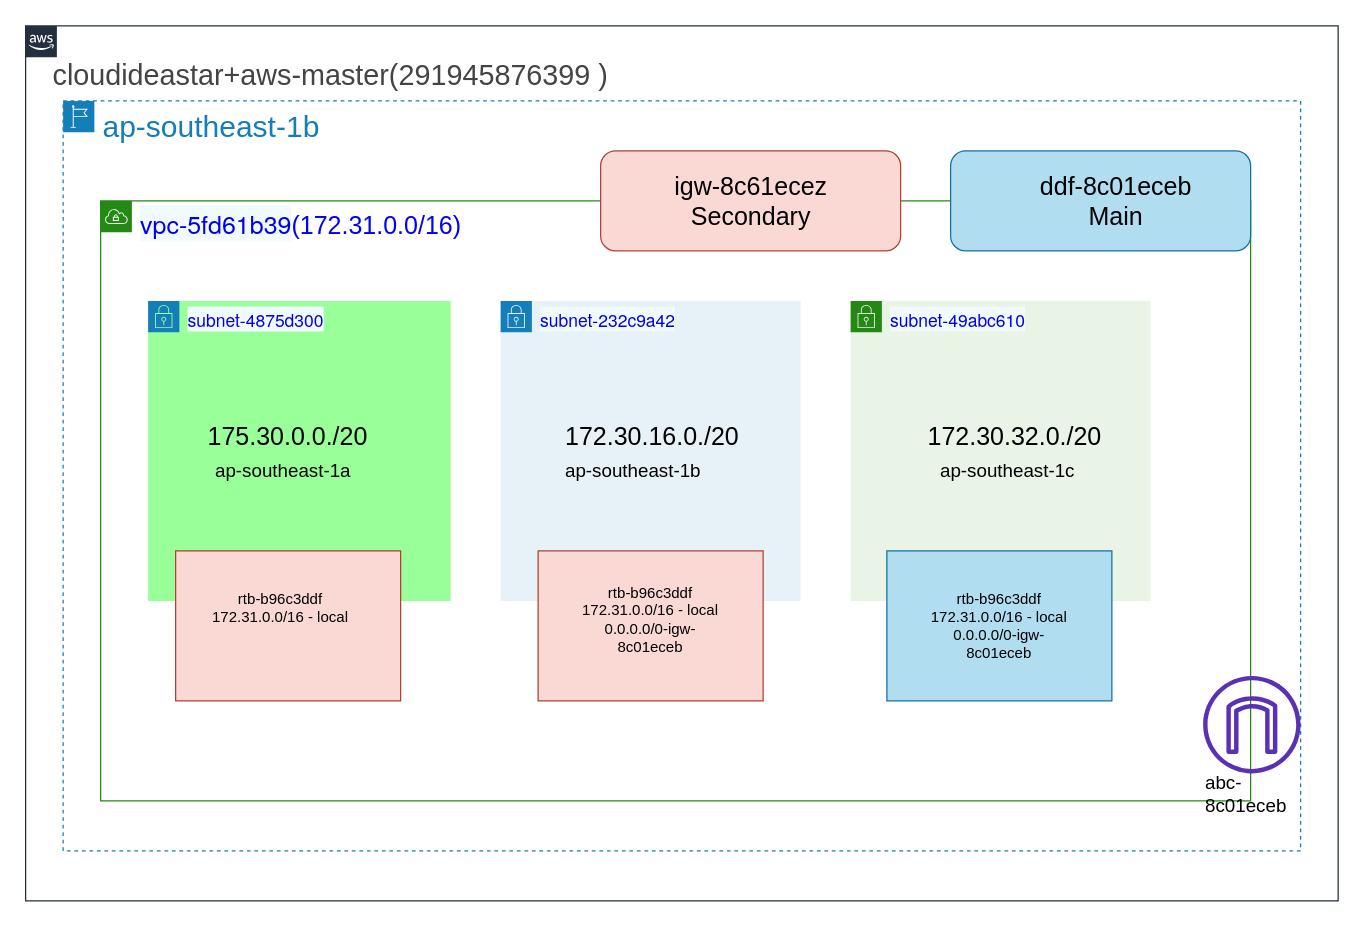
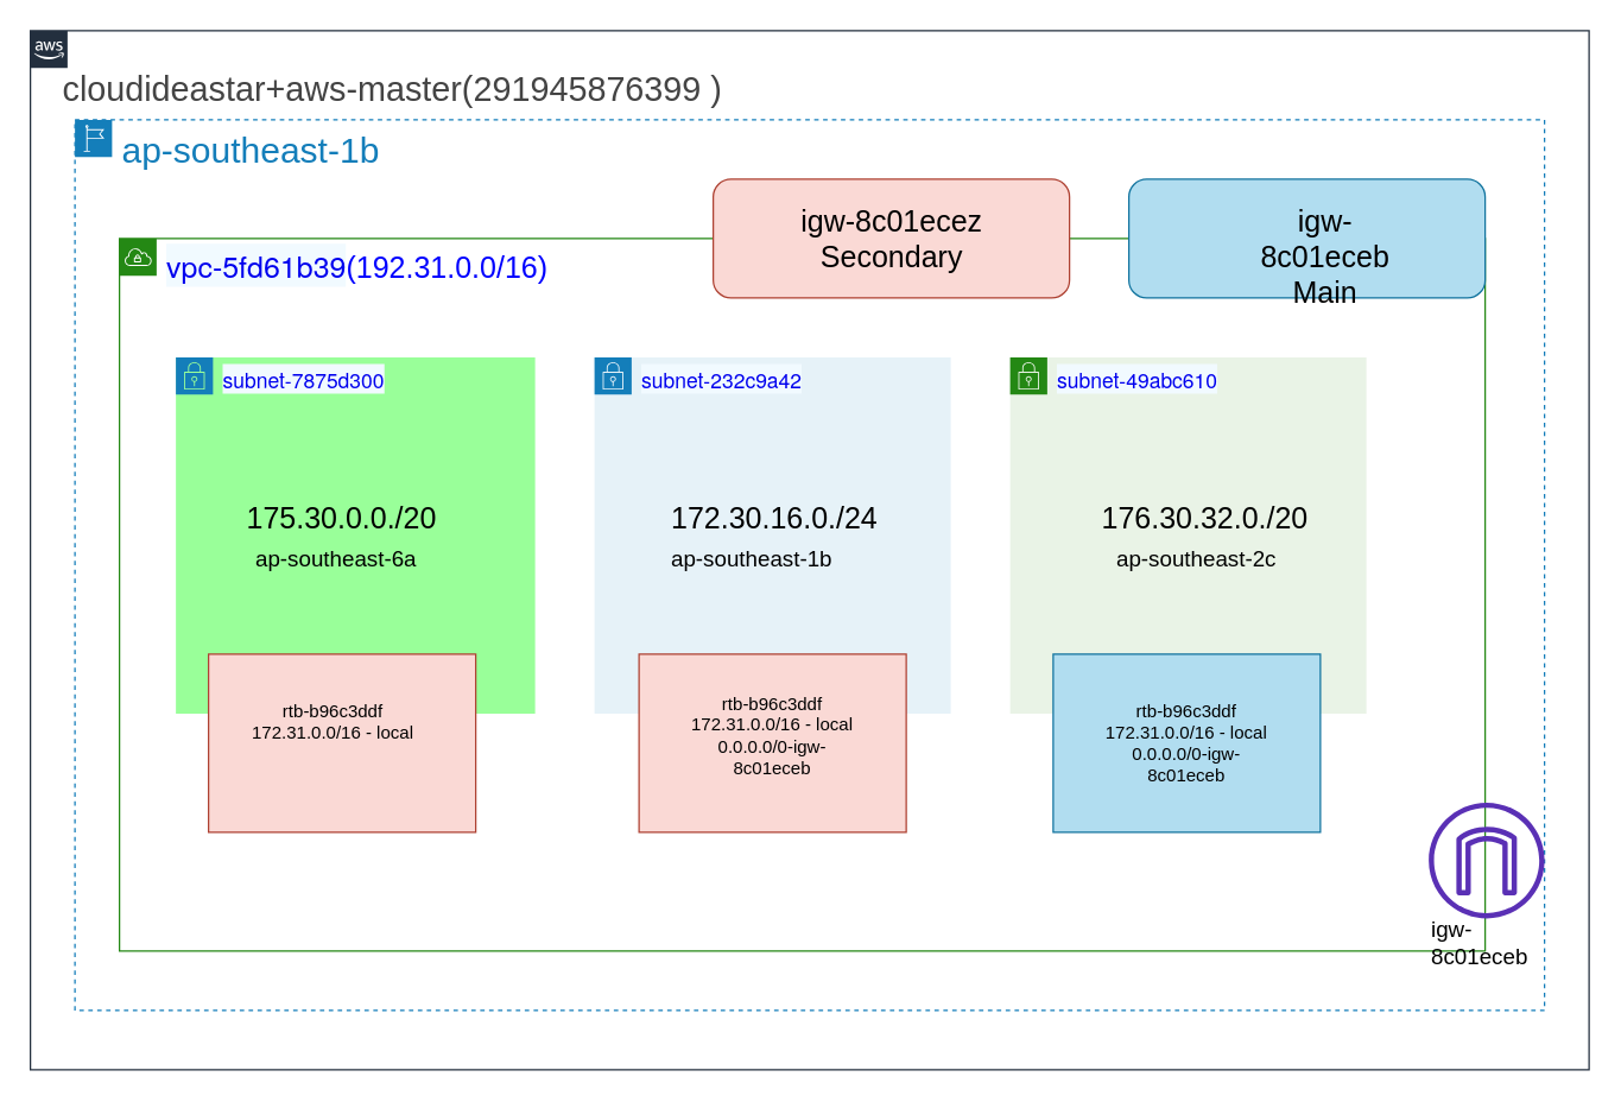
- <mxCell id="23" value="&lt;div align=&quot;center&quot;&gt;&lt;font style=&quot;font-size: 20px&quot;&gt;ddf-8c01eceb Main&lt;br&gt;&lt;/font&gt;&lt;/div&gt;&lt;div align=&quot;center&quot;&gt;&lt;br&gt;&lt;/div&gt;" style="text;whiteSpace=wrap;html=1;align=center;" parent="1" vertex="1"><mxGeometry x="830" y="130" width="125" height="60" as="geometry" /></mxCell>
+ <mxCell id="23" value="&lt;div align=&quot;center&quot;&gt;&lt;font style=&quot;font-size: 20px&quot;&gt;igw-8c01eceb Main&lt;br&gt;&lt;/font&gt;&lt;/div&gt;&lt;div align=&quot;center&quot;&gt;&lt;br&gt;&lt;/div&gt;" style="text;whiteSpace=wrap;html=1;align=center;" parent="1" vertex="1"><mxGeometry x="830" y="130" width="125" height="60" as="geometry" /></mxCell>
- <mxCell id="24" value="&lt;div align=&quot;center&quot;&gt;&lt;font style=&quot;font-size: 20px&quot;&gt;igw-8c61ecez Secondary&lt;br&gt;&lt;/font&gt;&lt;/div&gt;&lt;div align=&quot;center&quot;&gt;&lt;br&gt;&lt;/div&gt;" style="text;whiteSpace=wrap;html=1;align=center;" parent="1" vertex="1"><mxGeometry x="537.5" y="130" width="125" height="60" as="geometry" /></mxCell>
+ <mxCell id="24" value="&lt;div align=&quot;center&quot;&gt;&lt;font style=&quot;font-size: 20px&quot;&gt;igw-8c01ecez Secondary&lt;br&gt;&lt;/font&gt;&lt;/div&gt;&lt;div align=&quot;center&quot;&gt;&lt;br&gt;&lt;/div&gt;" style="text;whiteSpace=wrap;html=1;align=center;" parent="1" vertex="1"><mxGeometry x="537.5" y="130" width="125" height="60" as="geometry" /></mxCell>
- <mxCell id="4" value="&lt;font style=&quot;font-size: 20px&quot; color=&quot;#0000FF&quot;&gt;&lt;font style=&quot;font-size: 20px&quot;&gt;&lt;a href=&quot;https://ap-southeast-1.console.aws.amazon.com/vpc/home?region=ap-southeast-1#vpcs:VpcId=vpc-5fd61b39&quot; target=&quot;_top&quot; class=&quot;&quot; style=&quot;background-color: rgb(241 , 250 , 255) ; text-decoration: none ; font-family: &amp;#34;amazon ember&amp;#34; , &amp;#34;helvetica neue&amp;#34; , &amp;#34;roboto&amp;#34; , &amp;#34;arial&amp;#34; , sans-serif ; font-style: normal ; font-weight: 400 ; letter-spacing: normal ; text-indent: 0px ; text-transform: none ; word-spacing: 0px&quot;&gt;vpc-5fd61b39&lt;/a&gt;(172.31.0.0/16)&lt;/font&gt;&lt;/font&gt;" style="points=[[0,0],[0.25,0],[0.5,0],[0.75,0],[1,0],[1,0.25],[1,0.5],[1,0.75],[1,1],[0.75,1],[0.5,1],[0.25,1],[0,1],[0,0.75],[0,0.5],[0,0.25]];outlineConnect=0;gradientColor=none;html=1;whiteSpace=wrap;fontSize=12;fontStyle=0;shape=mxgraph.aws4.group;grIcon=mxgraph.aws4.group_vpc;strokeColor=#248814;fillColor=none;verticalAlign=top;align=left;spacingLeft=30;fontColor=#AAB7B8;dashed=0;" parent="1" vertex="1"><mxGeometry x="80" y="160" width="920" height="480" as="geometry" /></mxCell>
+ <mxCell id="4" value="&lt;font style=&quot;font-size: 20px&quot; color=&quot;#0000FF&quot;&gt;&lt;font style=&quot;font-size: 20px&quot;&gt;&lt;a href=&quot;https://ap-southeast-1.console.aws.amazon.com/vpc/home?region=ap-southeast-1#vpcs:VpcId=vpc-5fd61b39&quot; target=&quot;_top&quot; class=&quot;&quot; style=&quot;background-color: rgb(241 , 250 , 255) ; text-decoration: none ; font-family: &amp;#34;amazon ember&amp;#34; , &amp;#34;helvetica neue&amp;#34; , &amp;#34;roboto&amp;#34; , &amp;#34;arial&amp;#34; , sans-serif ; font-style: normal ; font-weight: 400 ; letter-spacing: normal ; text-indent: 0px ; text-transform: none ; word-spacing: 0px&quot;&gt;vpc-5fd61b39&lt;/a&gt;(192.31.0.0/16)&lt;/font&gt;&lt;/font&gt;" style="points=[[0,0],[0.25,0],[0.5,0],[0.75,0],[1,0],[1,0.25],[1,0.5],[1,0.75],[1,1],[0.75,1],[0.5,1],[0.25,1],[0,1],[0,0.75],[0,0.5],[0,0.25]];outlineConnect=0;gradientColor=none;html=1;whiteSpace=wrap;fontSize=12;fontStyle=0;shape=mxgraph.aws4.group;grIcon=mxgraph.aws4.group_vpc;strokeColor=#248814;fillColor=none;verticalAlign=top;align=left;spacingLeft=30;fontColor=#AAB7B8;dashed=0;" parent="1" vertex="1"><mxGeometry x="80" y="160" width="920" height="480" as="geometry" /></mxCell>
- <mxCell id="5" value="&lt;a href=&quot;https://ap-southeast-1.console.aws.amazon.com/vpc/home?region=ap-southeast-1#SubnetDetails:subnetId=subnet-4875d300&quot; target=&quot;_top&quot; style=&quot;text-decoration: none ; font-family: &amp;#34;amazon ember&amp;#34; , &amp;#34;helvetica neue&amp;#34; , &amp;#34;roboto&amp;#34; , &amp;#34;arial&amp;#34; , sans-serif ; font-size: 14px ; font-style: normal ; font-weight: 400 ; letter-spacing: normal ; text-indent: 0px ; text-transform: none ; word-spacing: 0px ; background-color: rgb(241 , 250 , 255)&quot;&gt;subnet-4875d300&lt;/a&gt;" style="points=[[0,0],[0.25,0],[0.5,0],[0.75,0],[1,0],[1,0.25],[1,0.5],[1,0.75],[1,1],[0.75,1],[0.5,1],[0.25,1],[0,1],[0,0.75],[0,0.5],[0,0.25]];outlineConnect=0;gradientColor=none;html=1;whiteSpace=wrap;fontSize=12;fontStyle=0;shape=mxgraph.aws4.group;grIcon=mxgraph.aws4.group_security_group;grStroke=0;strokeColor=#147EBA;verticalAlign=top;align=left;spacingLeft=30;fontColor=#147EBA;dashed=0;fillColor=#99FF99;" parent="1" vertex="1"><mxGeometry x="118" y="240" width="242" height="240" as="geometry" /></mxCell>
+ <mxCell id="5" value="&lt;a href=&quot;https://ap-southeast-1.console.aws.amazon.com/vpc/home?region=ap-southeast-1#SubnetDetails:subnetId=subnet-4875d300&quot; target=&quot;_top&quot; style=&quot;text-decoration: none ; font-family: &amp;#34;amazon ember&amp;#34; , &amp;#34;helvetica neue&amp;#34; , &amp;#34;roboto&amp;#34; , &amp;#34;arial&amp;#34; , sans-serif ; font-size: 14px ; font-style: normal ; font-weight: 400 ; letter-spacing: normal ; text-indent: 0px ; text-transform: none ; word-spacing: 0px ; background-color: rgb(241 , 250 , 255)&quot;&gt;subnet-7875d300&lt;/a&gt;" style="points=[[0,0],[0.25,0],[0.5,0],[0.75,0],[1,0],[1,0.25],[1,0.5],[1,0.75],[1,1],[0.75,1],[0.5,1],[0.25,1],[0,1],[0,0.75],[0,0.5],[0,0.25]];outlineConnect=0;gradientColor=none;html=1;whiteSpace=wrap;fontSize=12;fontStyle=0;shape=mxgraph.aws4.group;grIcon=mxgraph.aws4.group_security_group;grStroke=0;strokeColor=#147EBA;verticalAlign=top;align=left;spacingLeft=30;fontColor=#147EBA;dashed=0;fillColor=#99FF99;" parent="1" vertex="1"><mxGeometry x="118" y="240" width="242" height="240" as="geometry" /></mxCell>
- <mxCell id="14" value="&lt;font style=&quot;font-size: 20px&quot;&gt;172.30.16.0./20&lt;/font&gt;" style="text;whiteSpace=wrap;html=1;" parent="1" vertex="1"><mxGeometry x="450" y="330" width="140" height="30" as="geometry" /></mxCell>
+ <mxCell id="14" value="&lt;font style=&quot;font-size: 20px&quot;&gt;172.30.16.0./24&lt;/font&gt;" style="text;whiteSpace=wrap;html=1;" parent="1" vertex="1"><mxGeometry x="450" y="330" width="140" height="30" as="geometry" /></mxCell>
- <mxCell id="16" value="&lt;font style=&quot;font-size: 20px&quot;&gt;172.30.32.0./20&lt;/font&gt;" style="text;whiteSpace=wrap;html=1;" parent="1" vertex="1"><mxGeometry x="740" y="330" width="140" height="30" as="geometry" /></mxCell>
+ <mxCell id="16" value="&lt;font style=&quot;font-size: 20px&quot;&gt;176.30.32.0./20&lt;/font&gt;" style="text;whiteSpace=wrap;html=1;" parent="1" vertex="1"><mxGeometry x="740" y="330" width="140" height="30" as="geometry" /></mxCell>
- <mxCell id="18" value="&lt;font style=&quot;font-size: 15px&quot;&gt;ap-southeast-1a&lt;br&gt;&lt;/font&gt;" style="text;whiteSpace=wrap;html=1;" parent="1" vertex="1"><mxGeometry x="170" y="360" width="120" height="20" as="geometry" /></mxCell>
+ <mxCell id="18" value="&lt;font style=&quot;font-size: 15px&quot;&gt;ap-southeast-6a&lt;br&gt;&lt;/font&gt;" style="text;whiteSpace=wrap;html=1;" parent="1" vertex="1"><mxGeometry x="170" y="360" width="120" height="20" as="geometry" /></mxCell>
- <mxCell id="17" value="&lt;font style=&quot;font-size: 15px&quot;&gt;ap-southeast-1c&lt;/font&gt;" style="text;whiteSpace=wrap;html=1;" parent="1" vertex="1"><mxGeometry x="750" y="360" width="120" height="20" as="geometry" /></mxCell>
+ <mxCell id="17" value="&lt;font style=&quot;font-size: 15px&quot;&gt;ap-southeast-2c&lt;/font&gt;" style="text;whiteSpace=wrap;html=1;" parent="1" vertex="1"><mxGeometry x="750" y="360" width="120" height="20" as="geometry" /></mxCell>
- <mxCell id="22" value="&lt;font style=&quot;font-size: 15px&quot;&gt;abc-8c01eceb&lt;/font&gt;" style="text;whiteSpace=wrap;html=1;" parent="1" vertex="1"><mxGeometry x="962" y="610" width="90" height="20" as="geometry" /></mxCell>
+ <mxCell id="22" value="&lt;font style=&quot;font-size: 15px&quot;&gt;igw-8c01eceb&lt;/font&gt;" style="text;whiteSpace=wrap;html=1;" parent="1" vertex="1"><mxGeometry x="962" y="610" width="90" height="20" as="geometry" /></mxCell>
